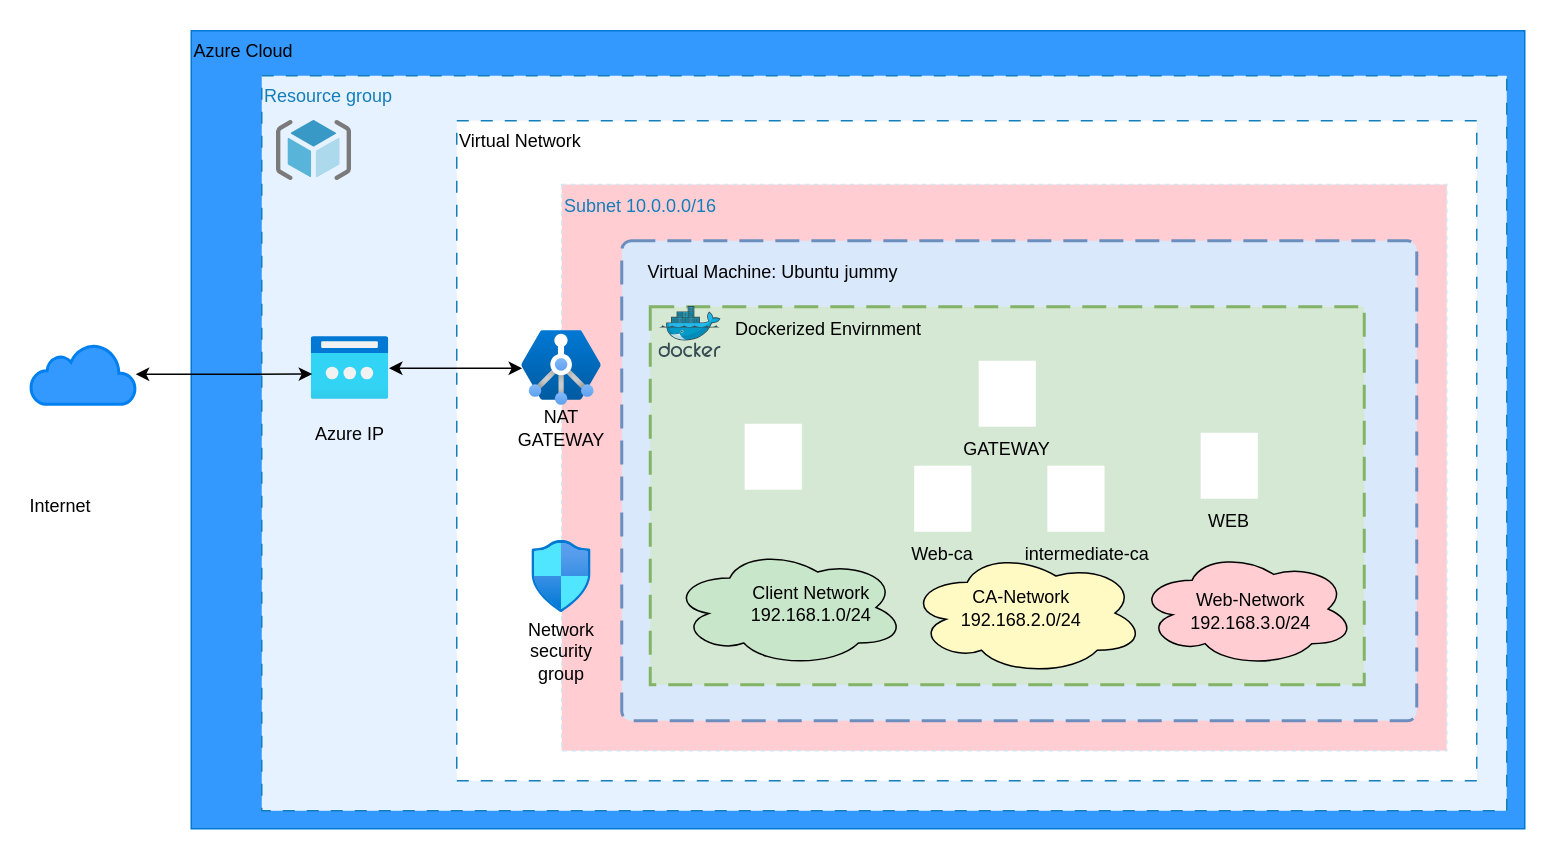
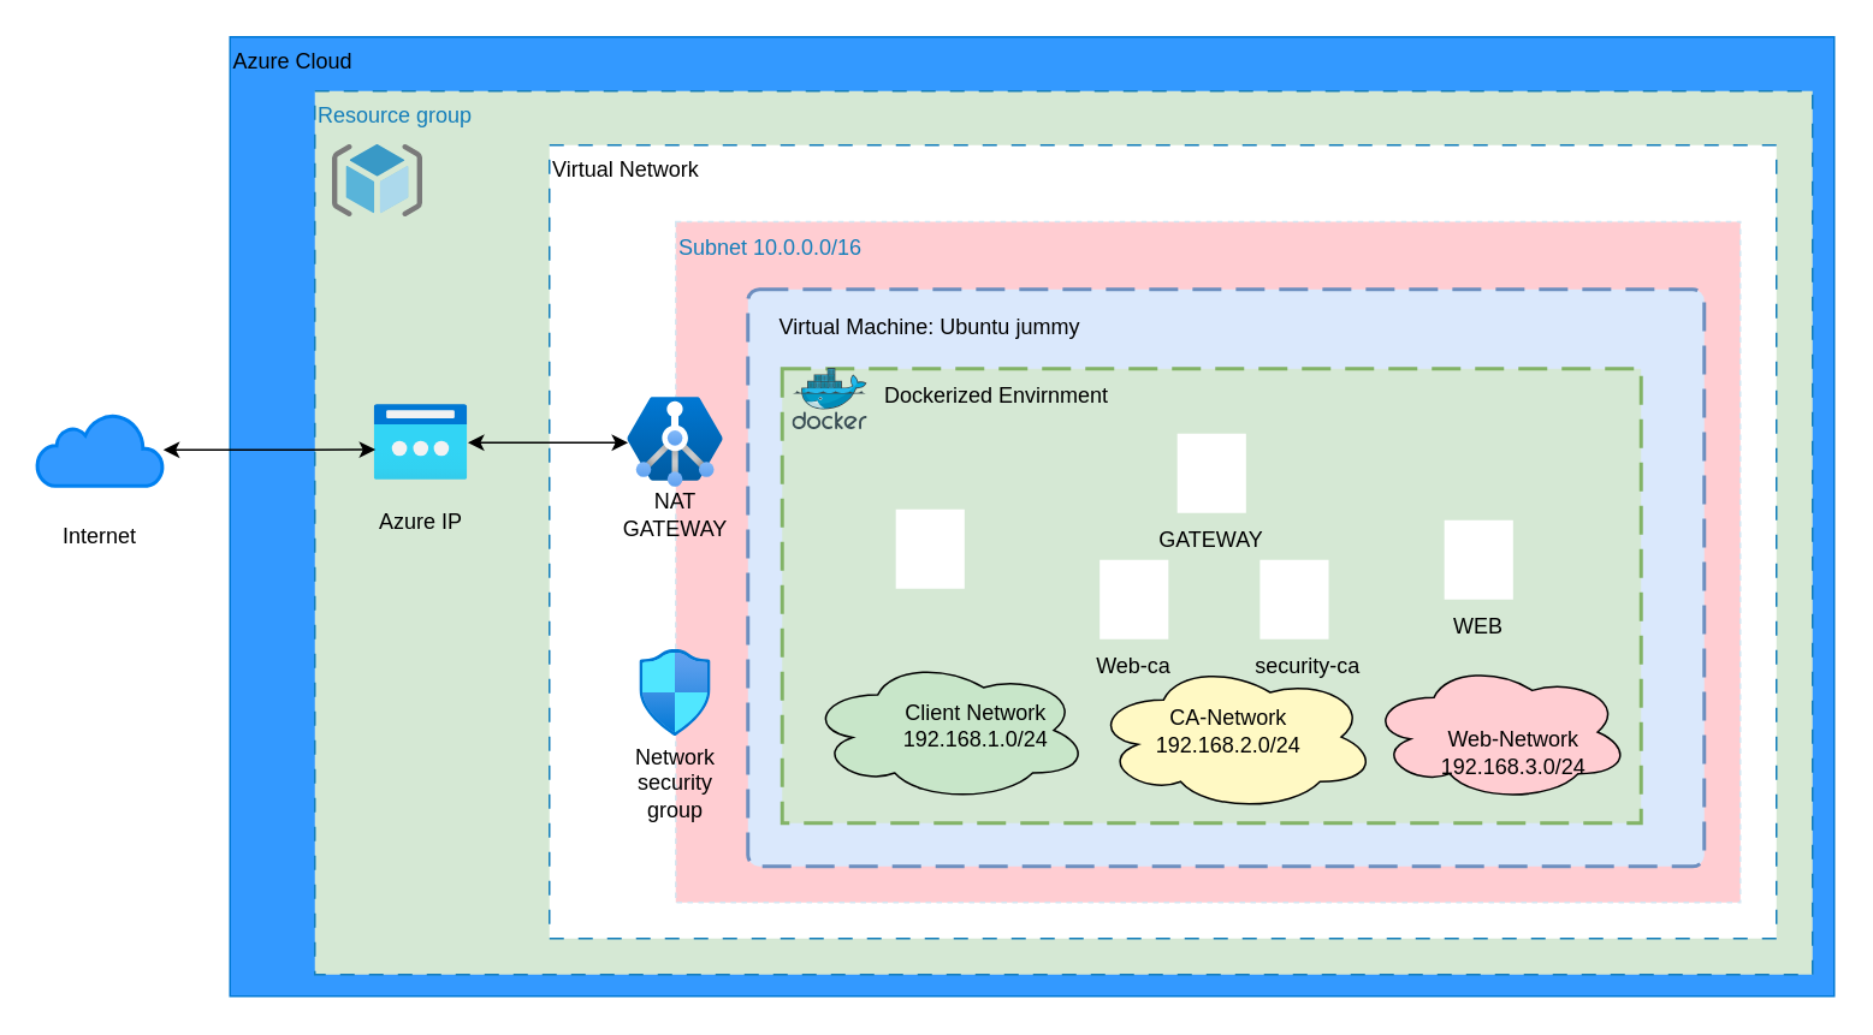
- <mxCell id="3" value="Resource group" style="fillColor=#E6F2FF;strokeColor=#147EBA;dashed=1;verticalAlign=top;fontStyle=0;fontColor=#147EBA;whiteSpace=wrap;html=1;align=left;dashPattern=8 8;" vertex="1" parent="1"><mxGeometry x="174" y="50" width="830" height="490" as="geometry" /></mxCell>
+ <mxCell id="3" value="Resource group" style="fillColor=#d5e8d4;strokeColor=#147EBA;dashed=1;verticalAlign=top;fontStyle=0;fontColor=#147EBA;whiteSpace=wrap;html=1;align=left;dashPattern=8 8;" vertex="1" parent="1"><mxGeometry x="174" y="50" width="830" height="490" as="geometry" /></mxCell>
- <mxCell id="48" value="Internet" style="text;html=1;align=center;verticalAlign=middle;whiteSpace=wrap;rounded=0;" vertex="1" parent="1"><mxGeometry x="10" y="322" width="60" height="30" as="geometry" /></mxCell>
+ <mxCell id="48" value="Internet" style="text;html=1;align=center;verticalAlign=middle;whiteSpace=wrap;rounded=0;" vertex="1" parent="1"><mxGeometry x="25" y="282" width="60" height="30" as="geometry" /></mxCell>
- <mxCell id="42" value="intermediate-ca" style="text;html=1;align=center;verticalAlign=middle;whiteSpace=wrap;rounded=0;" vertex="1" parent="40"><mxGeometry x="-9" y="44" width="101" height="30" as="geometry" /></mxCell>
+ <mxCell id="42" value="security-ca" style="text;html=1;align=center;verticalAlign=middle;whiteSpace=wrap;rounded=0;" vertex="1" parent="40"><mxGeometry x="-9" y="44" width="101" height="30" as="geometry" /></mxCell>
- <mxCell id="30" value="Web-&lt;span style=&quot;background-color: transparent; color: light-dark(rgb(0, 0, 0), rgb(255, 255, 255));&quot;&gt;Network&lt;/span&gt;&lt;div&gt;&lt;div&gt;192.168.3.0/24&lt;/div&gt;&lt;/div&gt;" style="text;html=1;align=center;verticalAlign=middle;whiteSpace=wrap;rounded=0;" vertex="1" parent="28"><mxGeometry x="17.791" y="29.982" width="114.755" height="20.442" as="geometry" /></mxCell>
+ <mxCell id="30" value="Web-&lt;span style=&quot;background-color: transparent; color: light-dark(rgb(0, 0, 0), rgb(255, 255, 255));&quot;&gt;Network&lt;/span&gt;&lt;div&gt;&lt;div&gt;192.168.3.0/24&lt;/div&gt;&lt;/div&gt;" style="text;html=1;align=center;verticalAlign=middle;whiteSpace=wrap;rounded=0;" vertex="1" parent="28"><mxGeometry x="22.791" y="39.982" width="114.755" height="20.442" as="geometry" /></mxCell>
